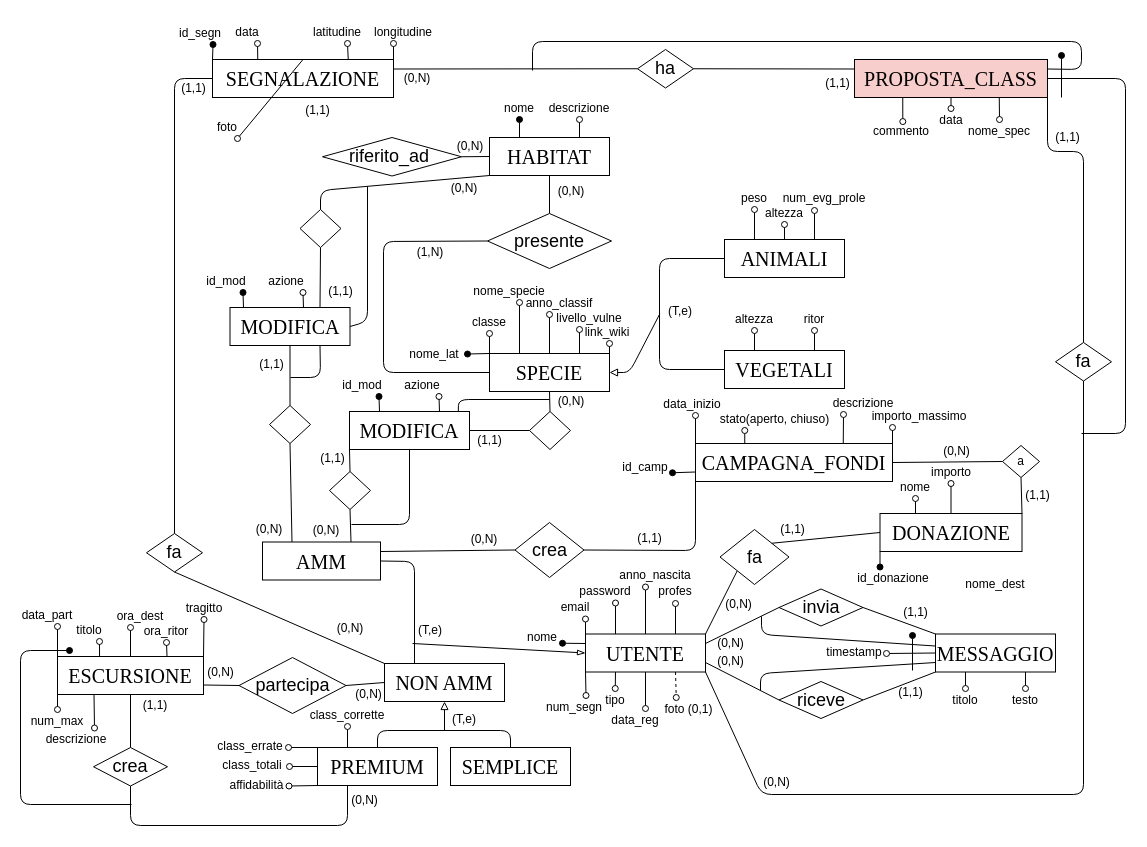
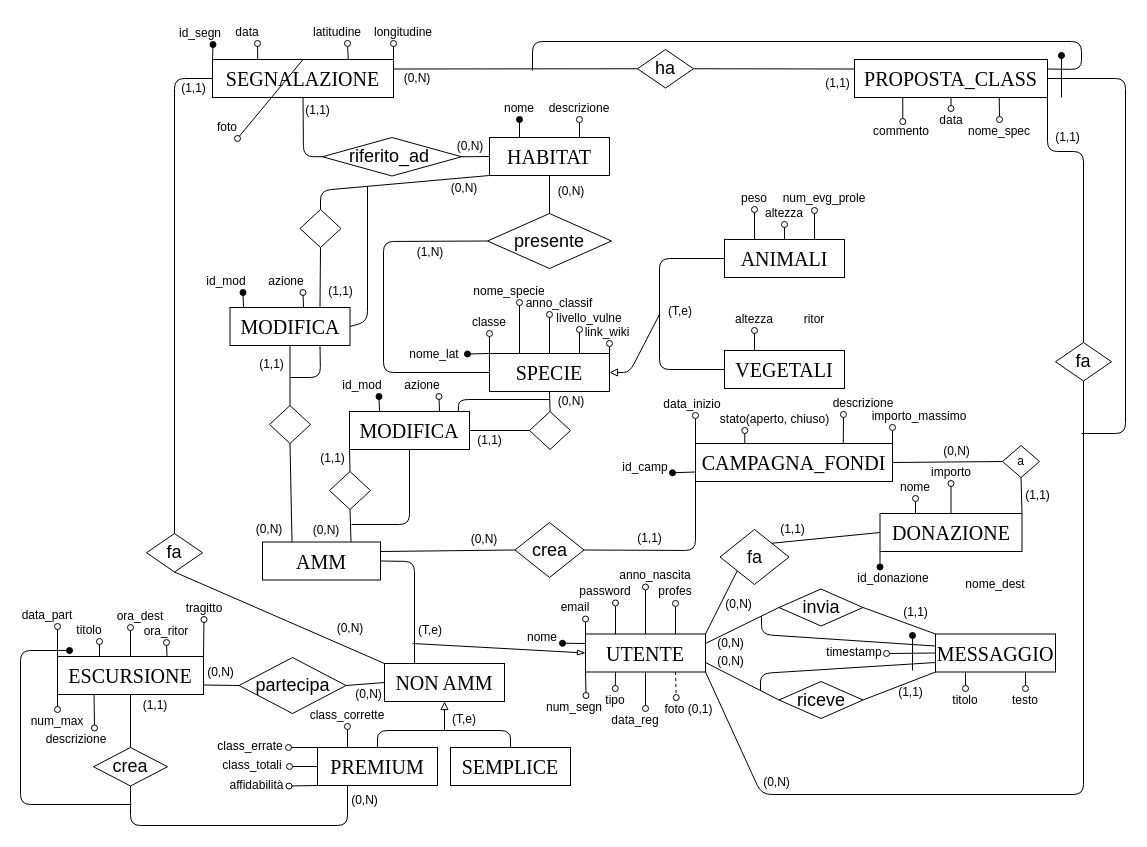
- <mxCell id="100" value="&lt;font face=&quot;Times New Roman&quot; style=&quot;font-size: 20px&quot;&gt;PROPOSTA_CLASS&lt;/font&gt;" style="rounded=0;whiteSpace=wrap;html=1;fillColor=#f8cecc;" parent="1" vertex="1"><mxGeometry x="854" y="59" width="193" height="38" as="geometry" /></mxCell>
+ <mxCell id="100" value="&lt;font face=&quot;Times New Roman&quot; style=&quot;font-size: 20px&quot;&gt;PROPOSTA_CLASS&lt;/font&gt;" style="rounded=0;whiteSpace=wrap;html=1;" parent="1" vertex="1"><mxGeometry x="854" y="59" width="193" height="38" as="geometry" /></mxCell>
+ <mxCell id="96" value="" style="endArrow=none;html=1;fontSize=18;entryX=0;entryY=0.5;entryDx=0;entryDy=0;exitX=0.5;exitY=1;exitDx=0;exitDy=0;" parent="1" target="95" edge="1" source="84"><mxGeometry width="50" height="50" relative="1" as="geometry"><mxPoint x="348" y="97" as="sourcePoint" /><mxPoint x="496" y="274" as="targetPoint" /><Array as="points"><mxPoint x="303" y="156" /></Array></mxGeometry></mxCell>
- <mxCell id="28" value="" style="endArrow=oval;html=1;exitX=0.75;exitY=0;exitDx=0;exitDy=0;endFill=0;entryX=0.5;entryY=1;entryDx=0;entryDy=0;" parent="1" source="18" target="26" edge="1"><mxGeometry width="50" height="50" relative="1" as="geometry"><mxPoint x="764" y="360" as="sourcePoint" /><mxPoint x="764" y="340" as="targetPoint" /></mxGeometry></mxCell>
